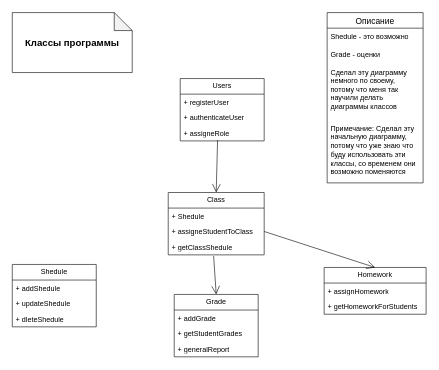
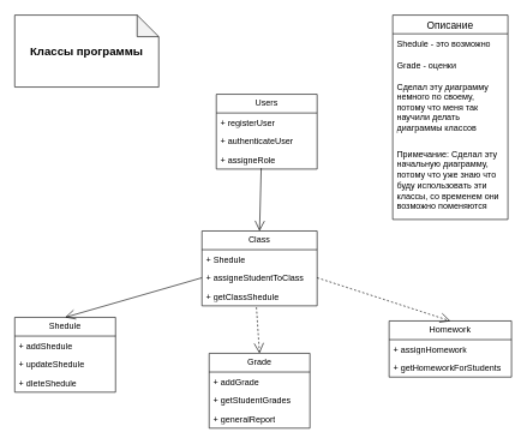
+ <mxCell id="23" value="" style="endArrow=open;endFill=1;endSize=12;html=1;rounded=0;exitX=0;exitY=0.5;exitDx=0;exitDy=0;entryX=0.5;entryY=0;entryDx=0;entryDy=0;" edge="1" parent="1" source="9" target="11"><mxGeometry width="160" relative="1" as="geometry"><mxPoint x="180" y="620" as="sourcePoint" /><mxPoint x="340" y="620" as="targetPoint" /></mxGeometry></mxCell>
- <mxCell id="24" value="" style="endArrow=open;endFill=1;endSize=12;html=1;rounded=0;exitX=1;exitY=0.5;exitDx=0;exitDy=0;entryX=0.5;entryY=0;entryDx=0;entryDy=0;" edge="1" parent="1" source="9" target="19"><mxGeometry width="160" relative="1" as="geometry"><mxPoint x="180" y="620" as="sourcePoint" /><mxPoint x="340" y="620" as="targetPoint" /></mxGeometry></mxCell>
+ <mxCell id="24" value="" style="endArrow=open;endFill=1;endSize=12;html=1;rounded=0;exitX=1;exitY=0.5;exitDx=0;exitDy=0;entryX=0.5;entryY=0;entryDx=0;entryDy=0;dashed=1;" edge="1" parent="1" source="9" target="19"><mxGeometry width="160" relative="1" as="geometry"><mxPoint x="180" y="620" as="sourcePoint" /><mxPoint x="340" y="620" as="targetPoint" /></mxGeometry></mxCell>
- <mxCell id="25" value="" style="endArrow=open;endFill=1;endSize=12;html=1;rounded=0;entryX=0.5;entryY=0;entryDx=0;entryDy=0;exitX=0.473;exitY=1.077;exitDx=0;exitDy=0;exitPerimeter=0;" edge="1" parent="1" source="10" target="15"><mxGeometry width="160" relative="1" as="geometry"><mxPoint x="390" y="450" as="sourcePoint" /><mxPoint x="340" y="620" as="targetPoint" /></mxGeometry></mxCell>
+ <mxCell id="25" value="" style="endArrow=open;endFill=1;endSize=12;html=1;rounded=0;entryX=0.5;entryY=0;entryDx=0;entryDy=0;exitX=0.473;exitY=1.077;exitDx=0;exitDy=0;exitPerimeter=0;dashed=1;" edge="1" parent="1" source="10" target="15"><mxGeometry width="160" relative="1" as="geometry"><mxPoint x="390" y="450" as="sourcePoint" /><mxPoint x="340" y="620" as="targetPoint" /></mxGeometry></mxCell>
